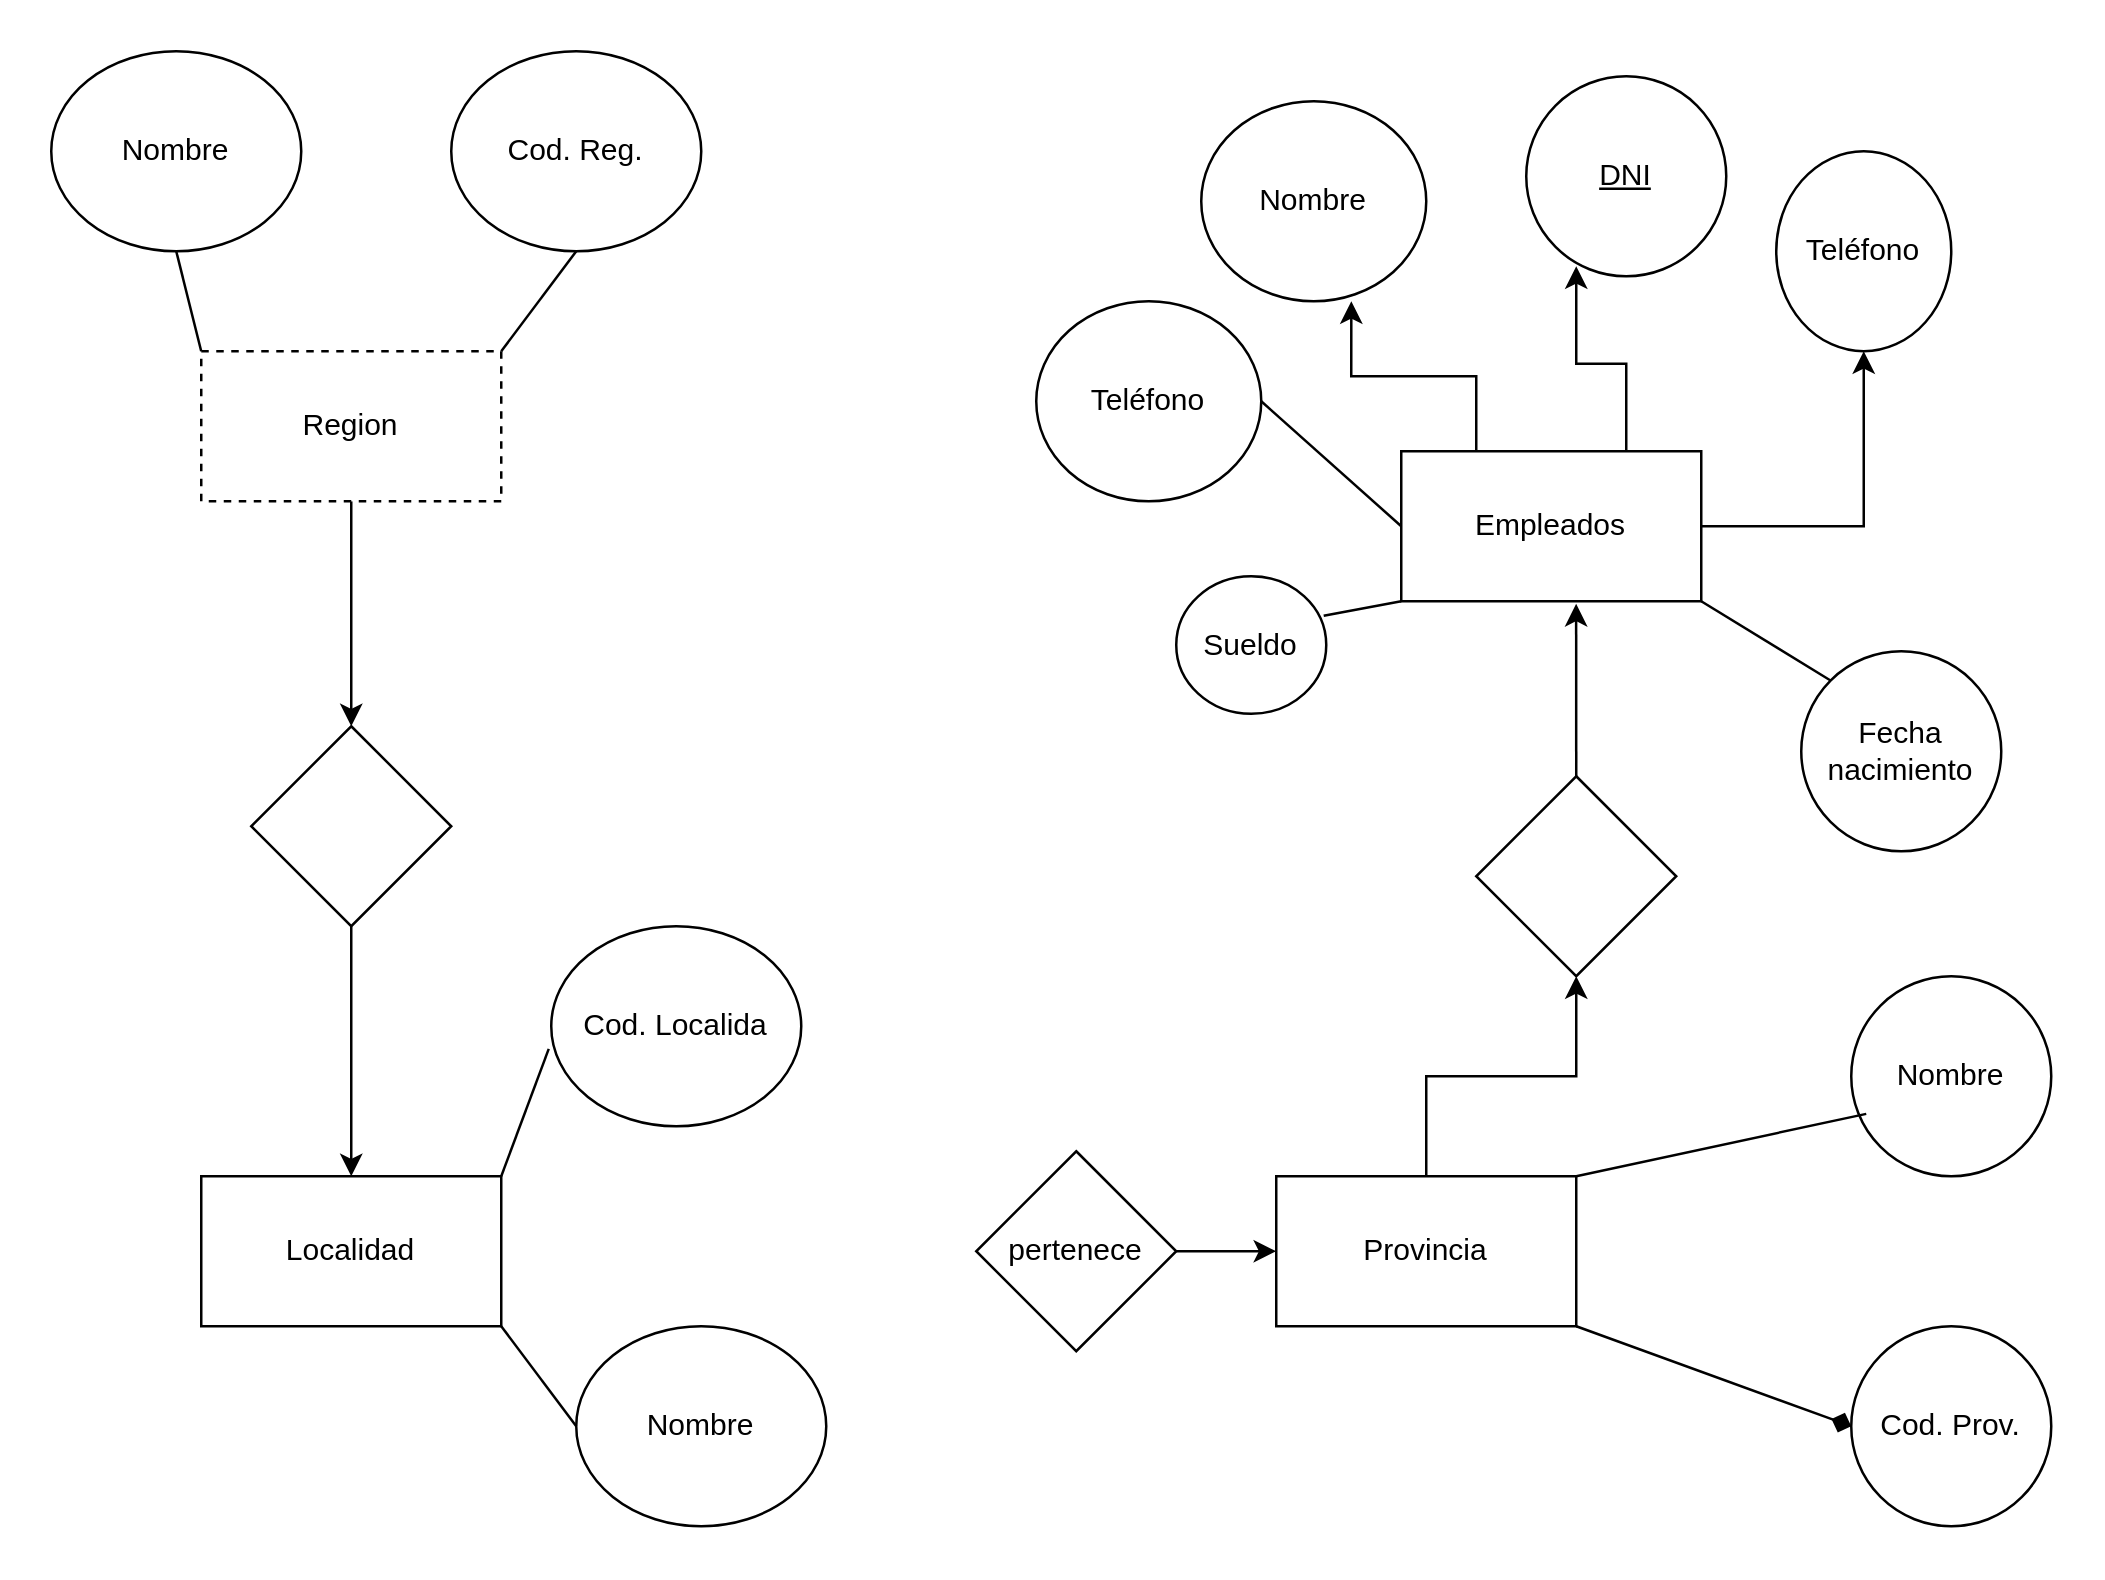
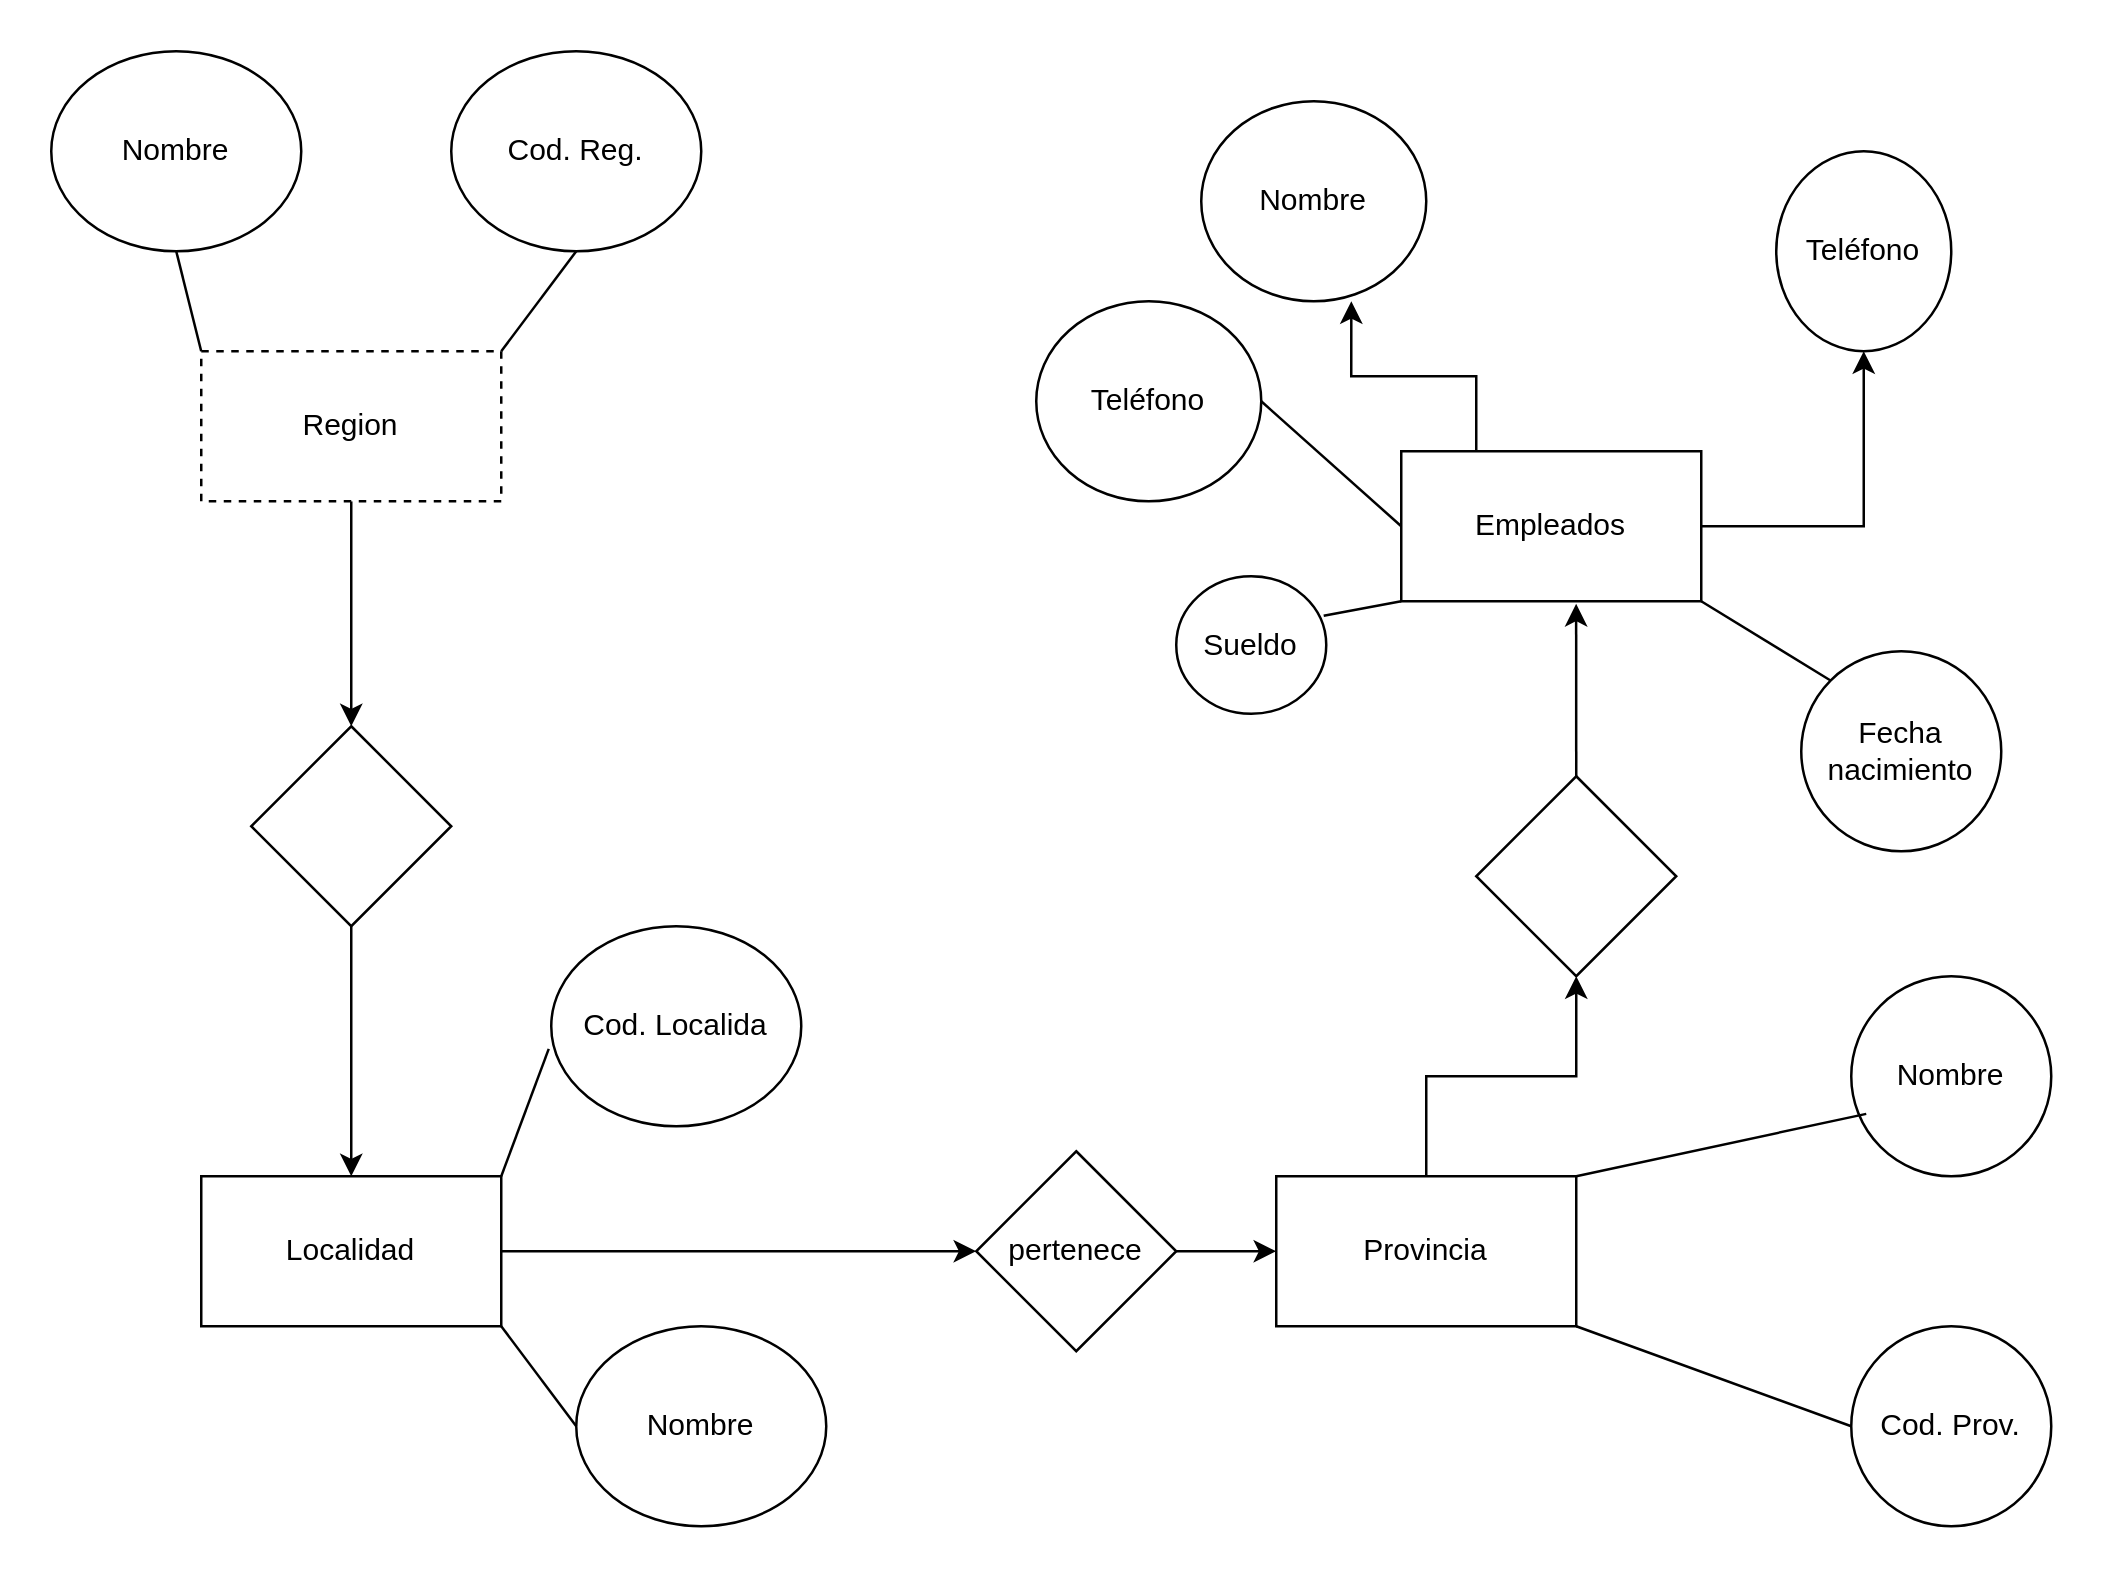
- <mxCell id="5" value="&lt;u&gt;DNI&lt;/u&gt;" style="ellipse;whiteSpace=wrap;html=1;" vertex="1" parent="1"><mxGeometry x="610" y="30" width="80" height="80" as="geometry" /></mxCell>
- <mxCell id="12" style="edgeStyle=orthogonalEdgeStyle;rounded=0;orthogonalLoop=1;jettySize=auto;html=1;exitX=0.75;exitY=0;exitDx=0;exitDy=0;entryX=0.25;entryY=0.95;entryDx=0;entryDy=0;entryPerimeter=0;" edge="1" parent="1" source="3" target="5"><mxGeometry relative="1" as="geometry" /></mxCell>
+ <mxCell id="35" style="edgeStyle=orthogonalEdgeStyle;rounded=0;orthogonalLoop=1;jettySize=auto;html=1;exitX=1;exitY=0.5;exitDx=0;exitDy=0;entryX=0;entryY=0.5;entryDx=0;entryDy=0;" edge="1" parent="1" source="13" target="34"><mxGeometry relative="1" as="geometry" /></mxCell>
- <mxCell id="26" value="" style="endArrow=diamond;html=1;rounded=0;entryX=0;entryY=0.5;entryDx=0;entryDy=0;exitX=1;exitY=1;exitDx=0;exitDy=0;" edge="1" parent="1" source="15" target="23"><mxGeometry width="50" height="50" relative="1" as="geometry"><mxPoint x="390" y="420" as="sourcePoint" /><mxPoint x="440" y="370" as="targetPoint" /></mxGeometry></mxCell>
+ <mxCell id="26" value="" style="endArrow=none;html=1;rounded=0;entryX=0;entryY=0.5;entryDx=0;entryDy=0;exitX=1;exitY=1;exitDx=0;exitDy=0;" edge="1" parent="1" source="15" target="23"><mxGeometry width="50" height="50" relative="1" as="geometry"><mxPoint x="390" y="420" as="sourcePoint" /><mxPoint x="440" y="370" as="targetPoint" /></mxGeometry></mxCell>
